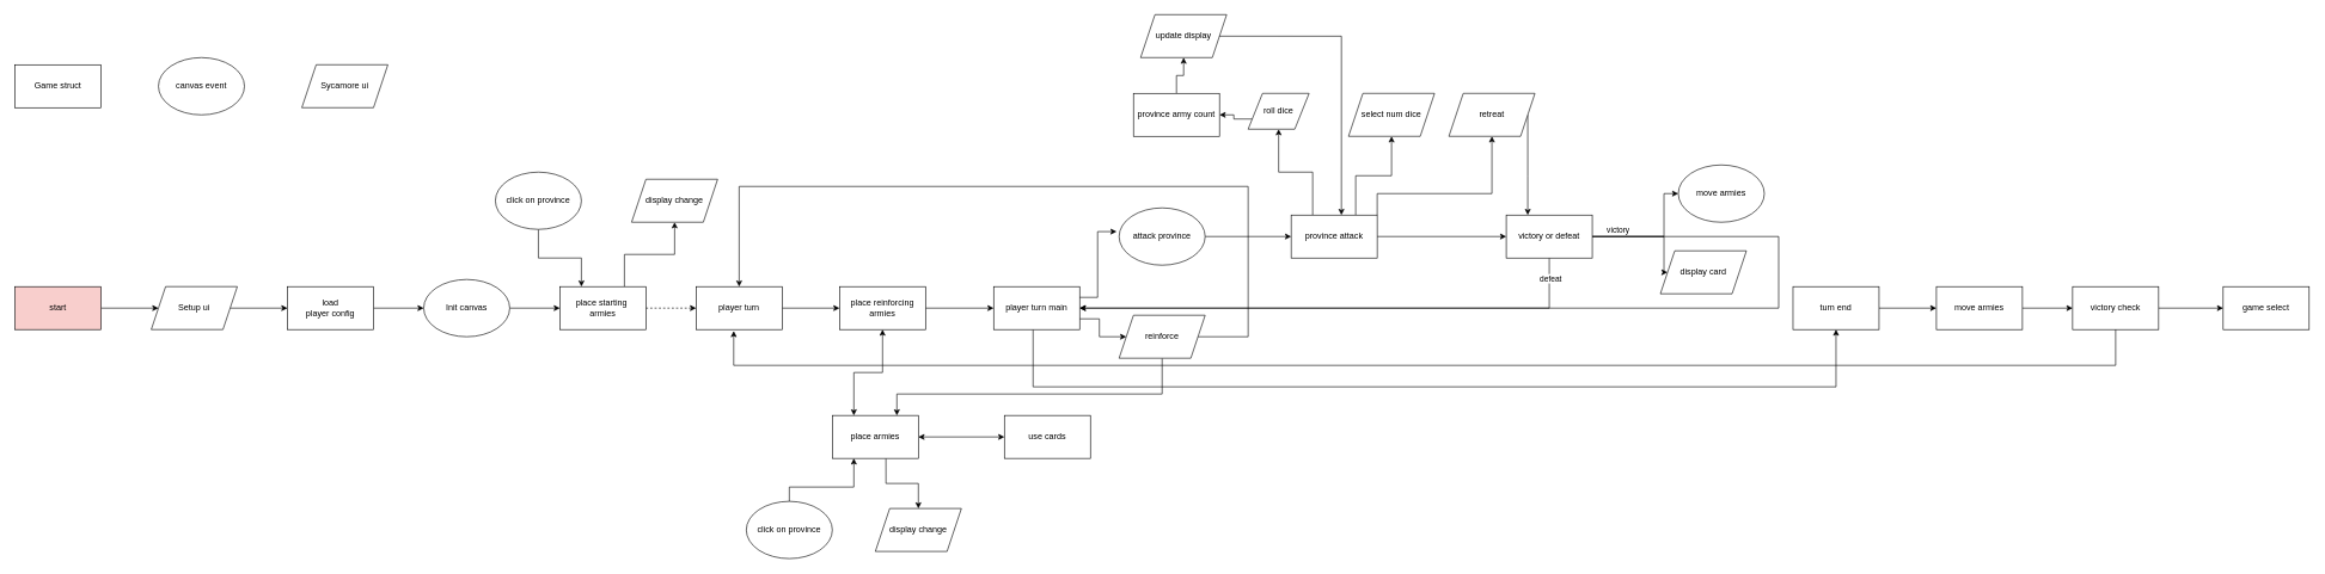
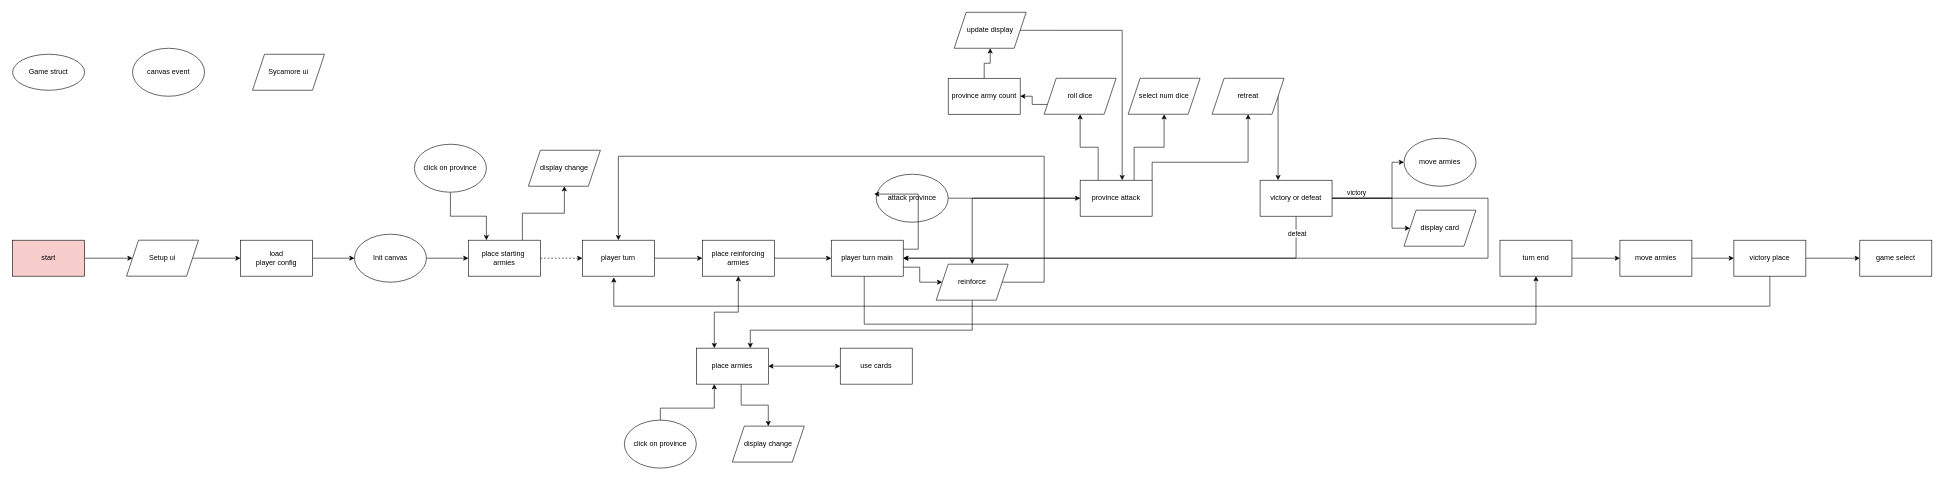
- <mxCell id="4" value="Game struct" style="rounded=0;whiteSpace=wrap;html=1;" vertex="1" parent="1"><mxGeometry x="20" y="90" width="120" height="60" as="geometry" /></mxCell>
+ <mxCell id="4" value="Game struct" style="ellipse;whiteSpace=wrap;html=1;" vertex="1" parent="1"><mxGeometry x="20" y="90" width="120" height="60" as="geometry" /></mxCell>
- <mxCell id="50" value="roll dice" style="shape=parallelogram;perimeter=parallelogramPerimeter;whiteSpace=wrap;html=1;fixedSize=1;" vertex="1" parent="1"><mxGeometry x="1740" y="130" width="85" height="50" as="geometry" /></mxCell>
+ <mxCell id="50" value="roll dice" style="shape=parallelogram;perimeter=parallelogramPerimeter;whiteSpace=wrap;html=1;fixedSize=1;" vertex="1" parent="1"><mxGeometry x="1740" y="130" width="120" height="60" as="geometry" /></mxCell>
- <mxCell id="20" value="attack province" style="ellipse;whiteSpace=wrap;html=1;" vertex="1" parent="1"><mxGeometry x="1560" y="290" width="120" height="80" as="geometry" /></mxCell>
+ <mxCell id="20" value="attack province" style="ellipse;whiteSpace=wrap;html=1;" vertex="1" parent="1"><mxGeometry x="1460" y="290" width="120" height="80" as="geometry" /></mxCell>
- <mxCell id="43" style="edgeStyle=orthogonalEdgeStyle;rounded=0;orthogonalLoop=1;jettySize=auto;html=1;" edge="1" parent="1" source="44" target="62"><mxGeometry relative="1" as="geometry" /></mxCell>
+ <mxCell id="43" style="edgeStyle=orthogonalEdgeStyle;rounded=0;orthogonalLoop=1;jettySize=auto;html=1;" edge="1" parent="1" source="44" target="23"><mxGeometry relative="1" as="geometry" /></mxCell>
- <mxCell id="68" value="display card" style="shape=parallelogram;perimeter=parallelogramPerimeter;whiteSpace=wrap;html=1;fixedSize=1;" vertex="1" parent="1"><mxGeometry x="2315" y="350" width="120" height="60" as="geometry" /></mxCell>
+ <mxCell id="68" value="display card" style="shape=parallelogram;perimeter=parallelogramPerimeter;whiteSpace=wrap;html=1;fixedSize=1;" vertex="1" parent="1"><mxGeometry x="2340" y="350" width="120" height="60" as="geometry" /></mxCell>
- <mxCell id="53" value="victory check" style="rounded=0;whiteSpace=wrap;html=1;" vertex="1" parent="1"><mxGeometry x="2890" y="400" width="120" height="60" as="geometry" /></mxCell>
+ <mxCell id="53" value="victory place" style="rounded=0;whiteSpace=wrap;html=1;" vertex="1" parent="1"><mxGeometry x="2890" y="400" width="120" height="60" as="geometry" /></mxCell>
